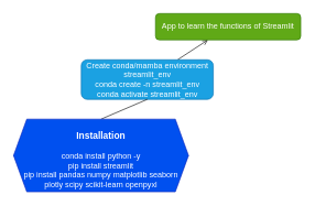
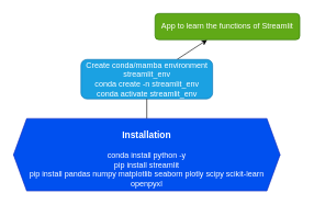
- <mxCell id="2" value="" style="edgeStyle=none;html=1;endArrow=open;" edge="1" parent="1" source="3" target="4"><mxGeometry relative="1" as="geometry" /></mxCell>
+ <mxCell id="2" value="" style="edgeStyle=none;html=1;" edge="1" parent="1" source="3" target="4"><mxGeometry relative="1" as="geometry" /></mxCell>
- <mxCell id="6" value="&lt;h3&gt;&lt;b&gt;Installation&lt;/b&gt;&lt;/h3&gt;conda install python -y&lt;br&gt;pip install streamlit&lt;br&gt;pip install pandas numpy matplotlib seaborn plotly scipy scikit-learn openpyxl" style="shape=hexagon;perimeter=hexagonPerimeter2;whiteSpace=wrap;html=1;fixedSize=1;fillColor=#0050ef;fontColor=#ffffff;strokeColor=#001DBC;" vertex="1" parent="1"><mxGeometry x="20" y="180" width="265" height="110" as="geometry" /></mxCell>
+ <mxCell id="6" value="&lt;h3&gt;&lt;b&gt;Installation&lt;/b&gt;&lt;/h3&gt;conda install python -y&lt;br&gt;pip install streamlit&lt;br&gt;pip install pandas numpy matplotlib seaborn plotly scipy scikit-learn openpyxl" style="shape=hexagon;perimeter=hexagonPerimeter2;whiteSpace=wrap;html=1;fixedSize=1;fillColor=#0050ef;fontColor=#ffffff;strokeColor=#001DBC;" vertex="1" parent="1"><mxGeometry x="20" y="180" width="405" height="110" as="geometry" /></mxCell>
